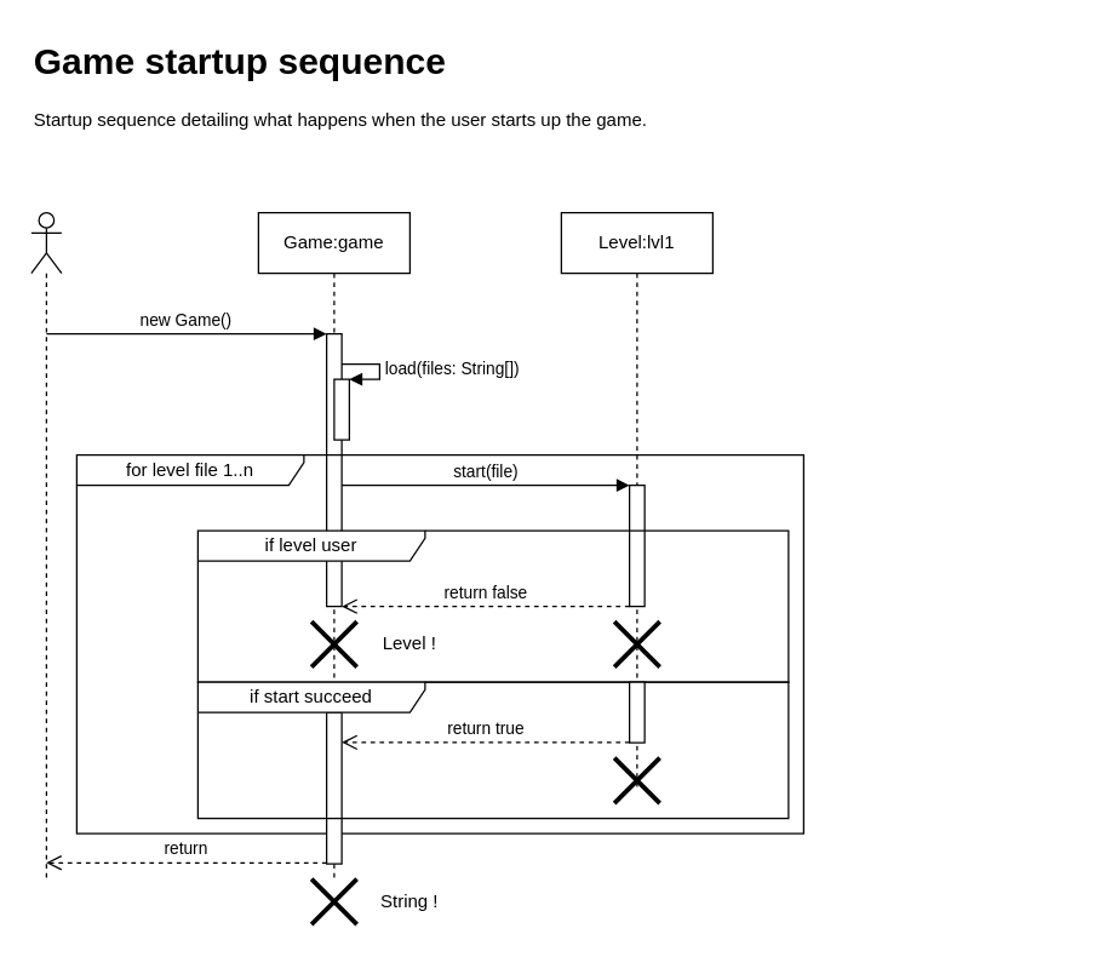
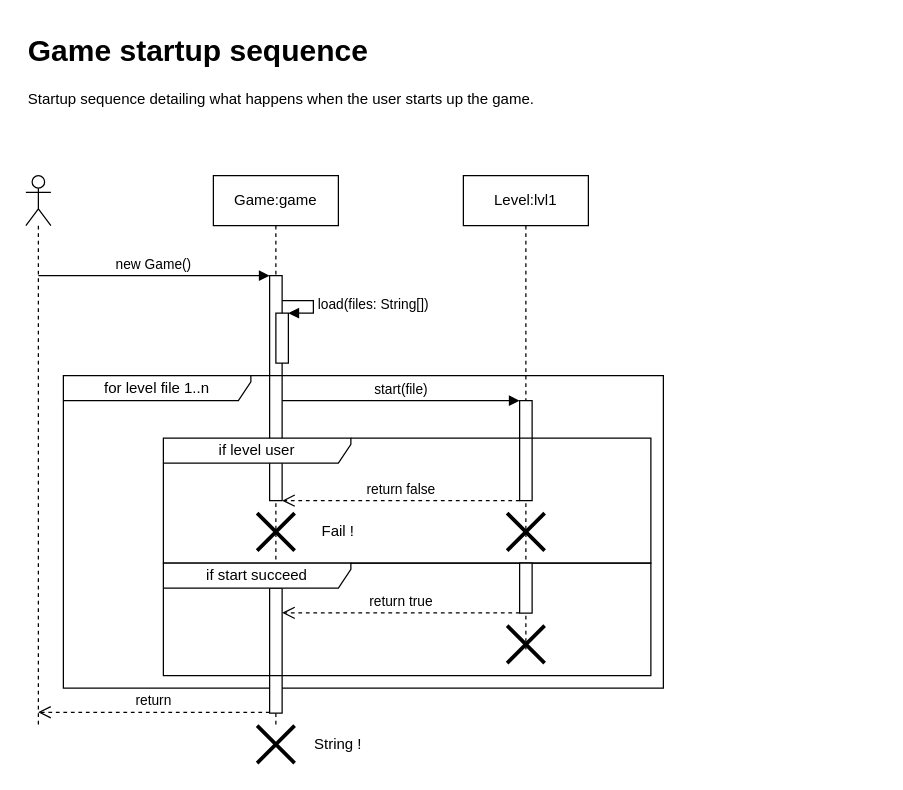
- <mxCell id="24" value="Level !" style="text;html=1;align=center;verticalAlign=middle;whiteSpace=wrap;rounded=0;" vertex="1" parent="1"><mxGeometry x="240" y="410" width="60" height="30" as="geometry" /></mxCell>
+ <mxCell id="24" value="Fail !" style="text;html=1;align=center;verticalAlign=middle;whiteSpace=wrap;rounded=0;" vertex="1" parent="1"><mxGeometry x="240" y="410" width="60" height="30" as="geometry" /></mxCell>
